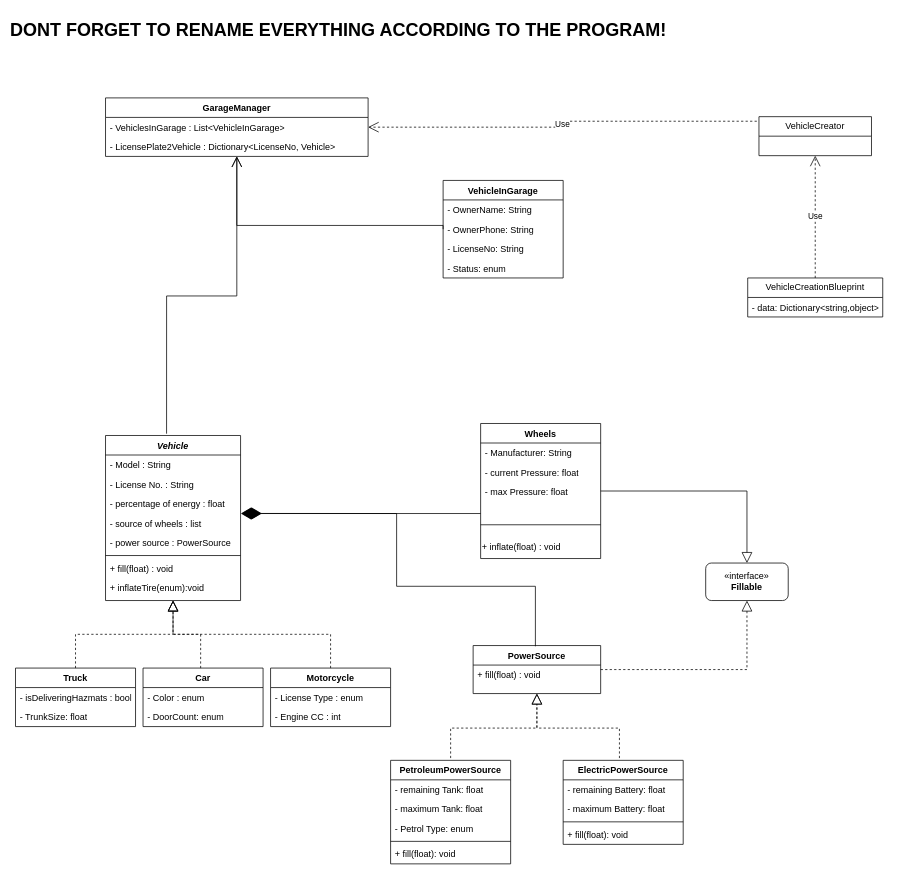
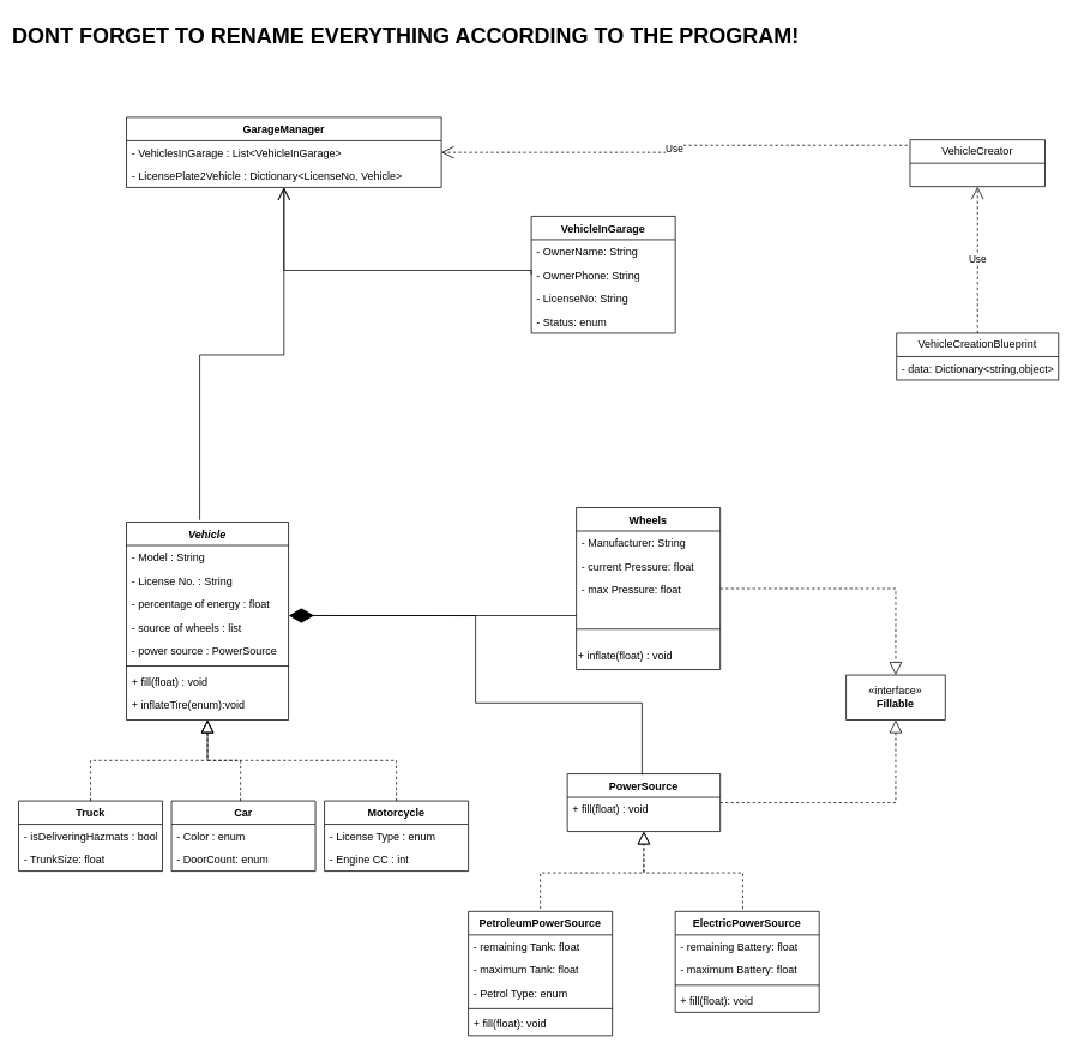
- <mxCell id="58" value="" style="endArrow=block;dashed=0;endFill=0;endSize=12;html=1;rounded=0;exitX=1;exitY=0.5;exitDx=0;exitDy=0;entryX=0.5;entryY=0;entryDx=0;entryDy=0;edgeStyle=elbowEdgeStyle;elbow=vertical;" edge="1" parent="1" source="11" target="57"><mxGeometry width="160" relative="1" as="geometry"><mxPoint x="800" y="653.5" as="sourcePoint" /><mxPoint x="1000" y="680" as="targetPoint" /><Array as="points"><mxPoint x="910" y="654" /></Array></mxGeometry></mxCell>
+ <mxCell id="58" value="" style="endArrow=block;dashed=1;endFill=0;endSize=12;html=1;rounded=0;exitX=1;exitY=0.5;exitDx=0;exitDy=0;entryX=0.5;entryY=0;entryDx=0;entryDy=0;edgeStyle=elbowEdgeStyle;elbow=vertical;" edge="1" parent="1" source="11" target="57"><mxGeometry width="160" relative="1" as="geometry"><mxPoint x="800" y="653.5" as="sourcePoint" /><mxPoint x="1000" y="680" as="targetPoint" /><Array as="points"><mxPoint x="910" y="654" /></Array></mxGeometry></mxCell>
- <mxCell id="57" value="«interface»&lt;br&gt;&lt;b&gt;Fillable&lt;/b&gt;" style="html=1;whiteSpace=wrap;rounded=1;" vertex="1" parent="1"><mxGeometry x="940" y="750" width="110" height="50" as="geometry" /></mxCell>
+ <mxCell id="57" value="«interface»&lt;br&gt;&lt;b&gt;Fillable&lt;/b&gt;" style="html=1;whiteSpace=wrap;" vertex="1" parent="1"><mxGeometry x="940" y="750" width="110" height="50" as="geometry" /></mxCell>
